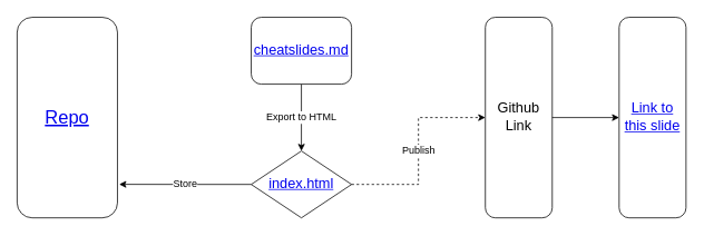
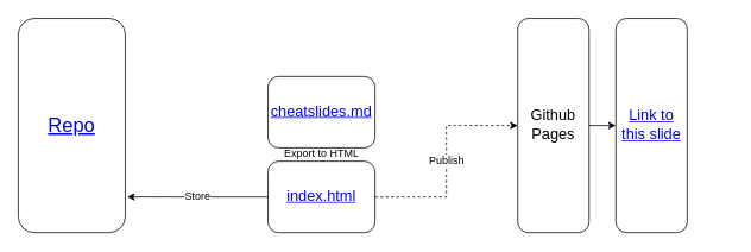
- <mxCell id="4" value="&lt;a href=&quot;https://github.com/vainiusd/marp-cheatslides/blob/main/cheatslides.md?plain=1&quot;&gt;cheatslides.md&lt;/a&gt;" style="rounded=1;whiteSpace=wrap;html=1;fontSize=17;fillColor=#FFFFFF;gradientColor=none;gradientDirection=south;" parent="1" vertex="1"><mxGeometry x="300" y="20" width="120" height="80" as="geometry" /></mxCell>
+ <mxCell id="4" value="&lt;a href=&quot;https://github.com/vainiusd/marp-cheatslides/blob/main/cheatslides.md?plain=1&quot;&gt;cheatslides.md&lt;/a&gt;" style="rounded=1;whiteSpace=wrap;html=1;fontSize=17;fillColor=#FFFFFF;gradientColor=none;gradientDirection=south;" parent="1" vertex="1"><mxGeometry x="300" y="85" width="120" height="80" as="geometry" /></mxCell>
- <mxCell id="7" value="Github Link" style="rounded=1;whiteSpace=wrap;html=1;fontSize=17;fillColor=#FFFFFF;gradientColor=none;gradientDirection=south;" parent="1" vertex="1"><mxGeometry x="580" y="20" width="80" height="240" as="geometry" /></mxCell>
+ <mxCell id="7" value="Github Pages" style="rounded=1;whiteSpace=wrap;html=1;fontSize=17;fillColor=#FFFFFF;gradientColor=none;gradientDirection=south;" parent="1" vertex="1"><mxGeometry x="580" y="20" width="80" height="240" as="geometry" /></mxCell>
- <mxCell id="9" value="&lt;a href=&quot;https://vainiusd.github.io/marp-cheatslides/#drawio-iframes&quot;&gt;Link to this slide&lt;/a&gt;" style="rounded=1;whiteSpace=wrap;html=1;fontSize=17;fillColor=#FFFFFF;gradientColor=none;gradientDirection=south;" parent="1" vertex="1"><mxGeometry x="740" y="20" width="80" height="240" as="geometry" /></mxCell>
+ <mxCell id="9" value="&lt;a href=&quot;https://vainiusd.github.io/marp-cheatslides/#drawio-iframes&quot;&gt;Link to this slide&lt;/a&gt;" style="rounded=1;whiteSpace=wrap;html=1;fontSize=17;fillColor=#FFFFFF;gradientColor=none;gradientDirection=south;" parent="1" vertex="1"><mxGeometry x="690" y="20" width="80" height="240" as="geometry" /></mxCell>
- <mxCell id="5" value="&lt;a href=&quot;https://vainiusd.github.io/marp-cheatslides/&quot;&gt;index.html&lt;/a&gt;" style="rhombus;whiteSpace=wrap;html=1;fontSize=17;fillColor=#FFFFFF;gradientColor=none;gradientDirection=south;" parent="1" vertex="1"><mxGeometry x="300" y="180" width="120" height="80" as="geometry" /></mxCell>
+ <mxCell id="5" value="&lt;a href=&quot;https://vainiusd.github.io/marp-cheatslides/&quot;&gt;index.html&lt;/a&gt;" style="rounded=1;whiteSpace=wrap;html=1;fontSize=17;fillColor=#FFFFFF;gradientColor=none;gradientDirection=south;" parent="1" vertex="1"><mxGeometry x="300" y="180" width="120" height="80" as="geometry" /></mxCell>
